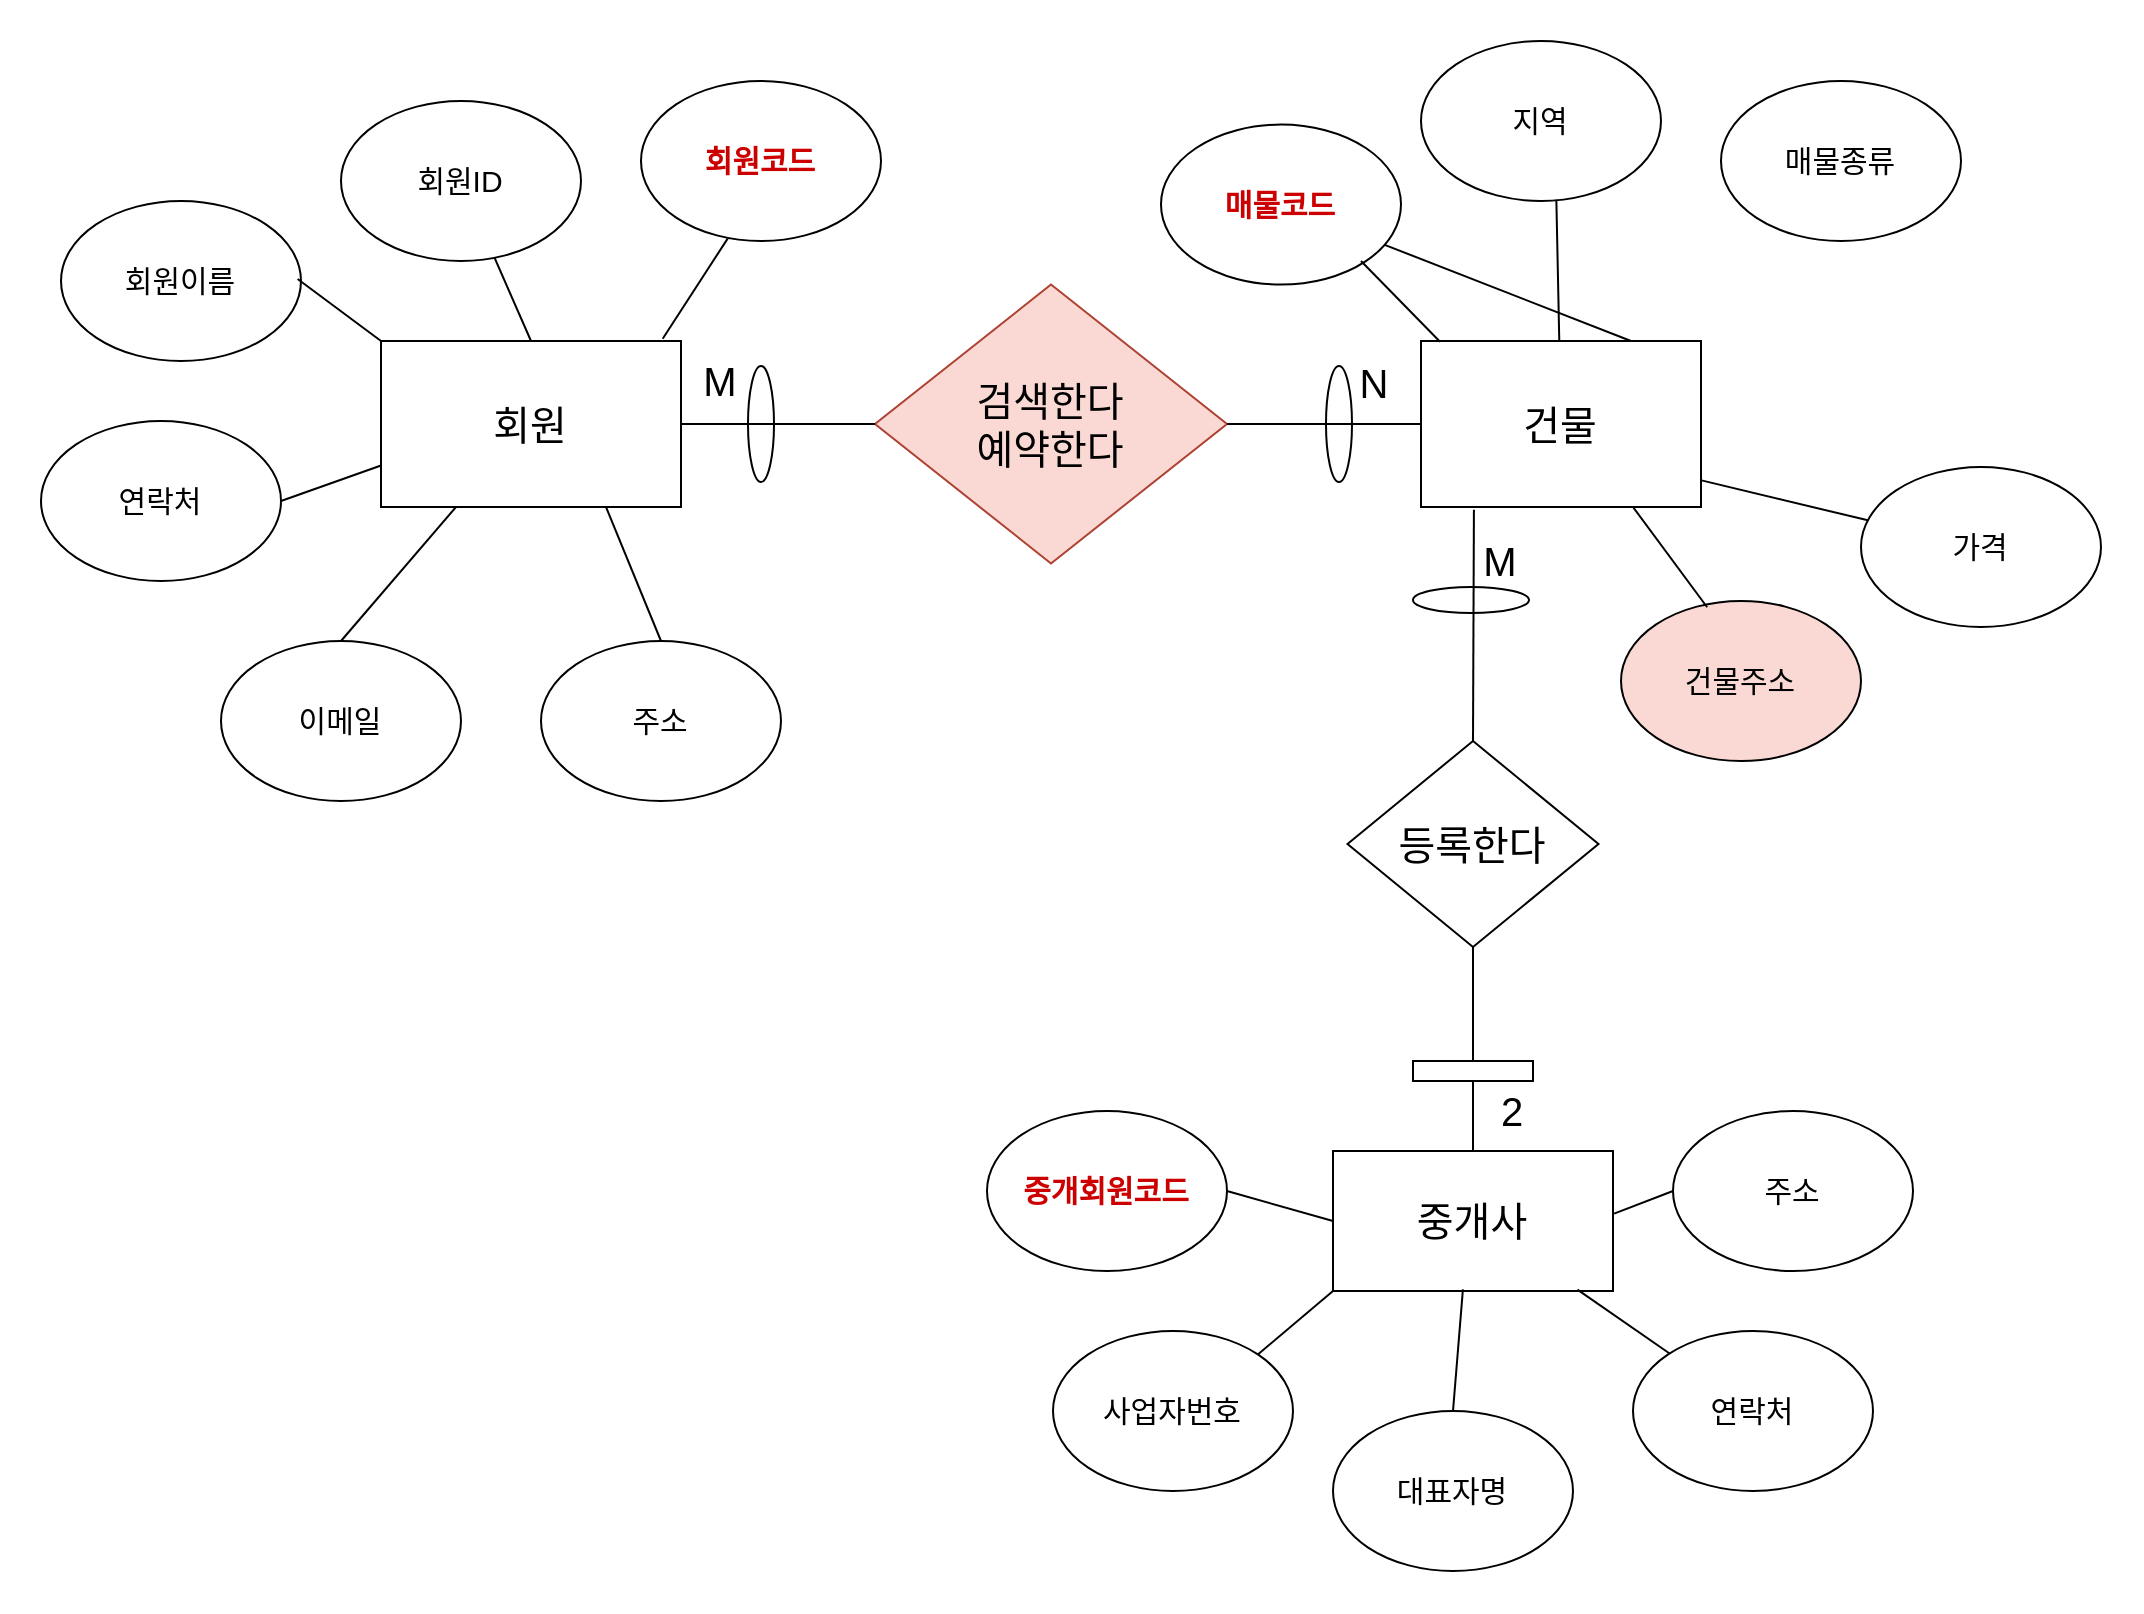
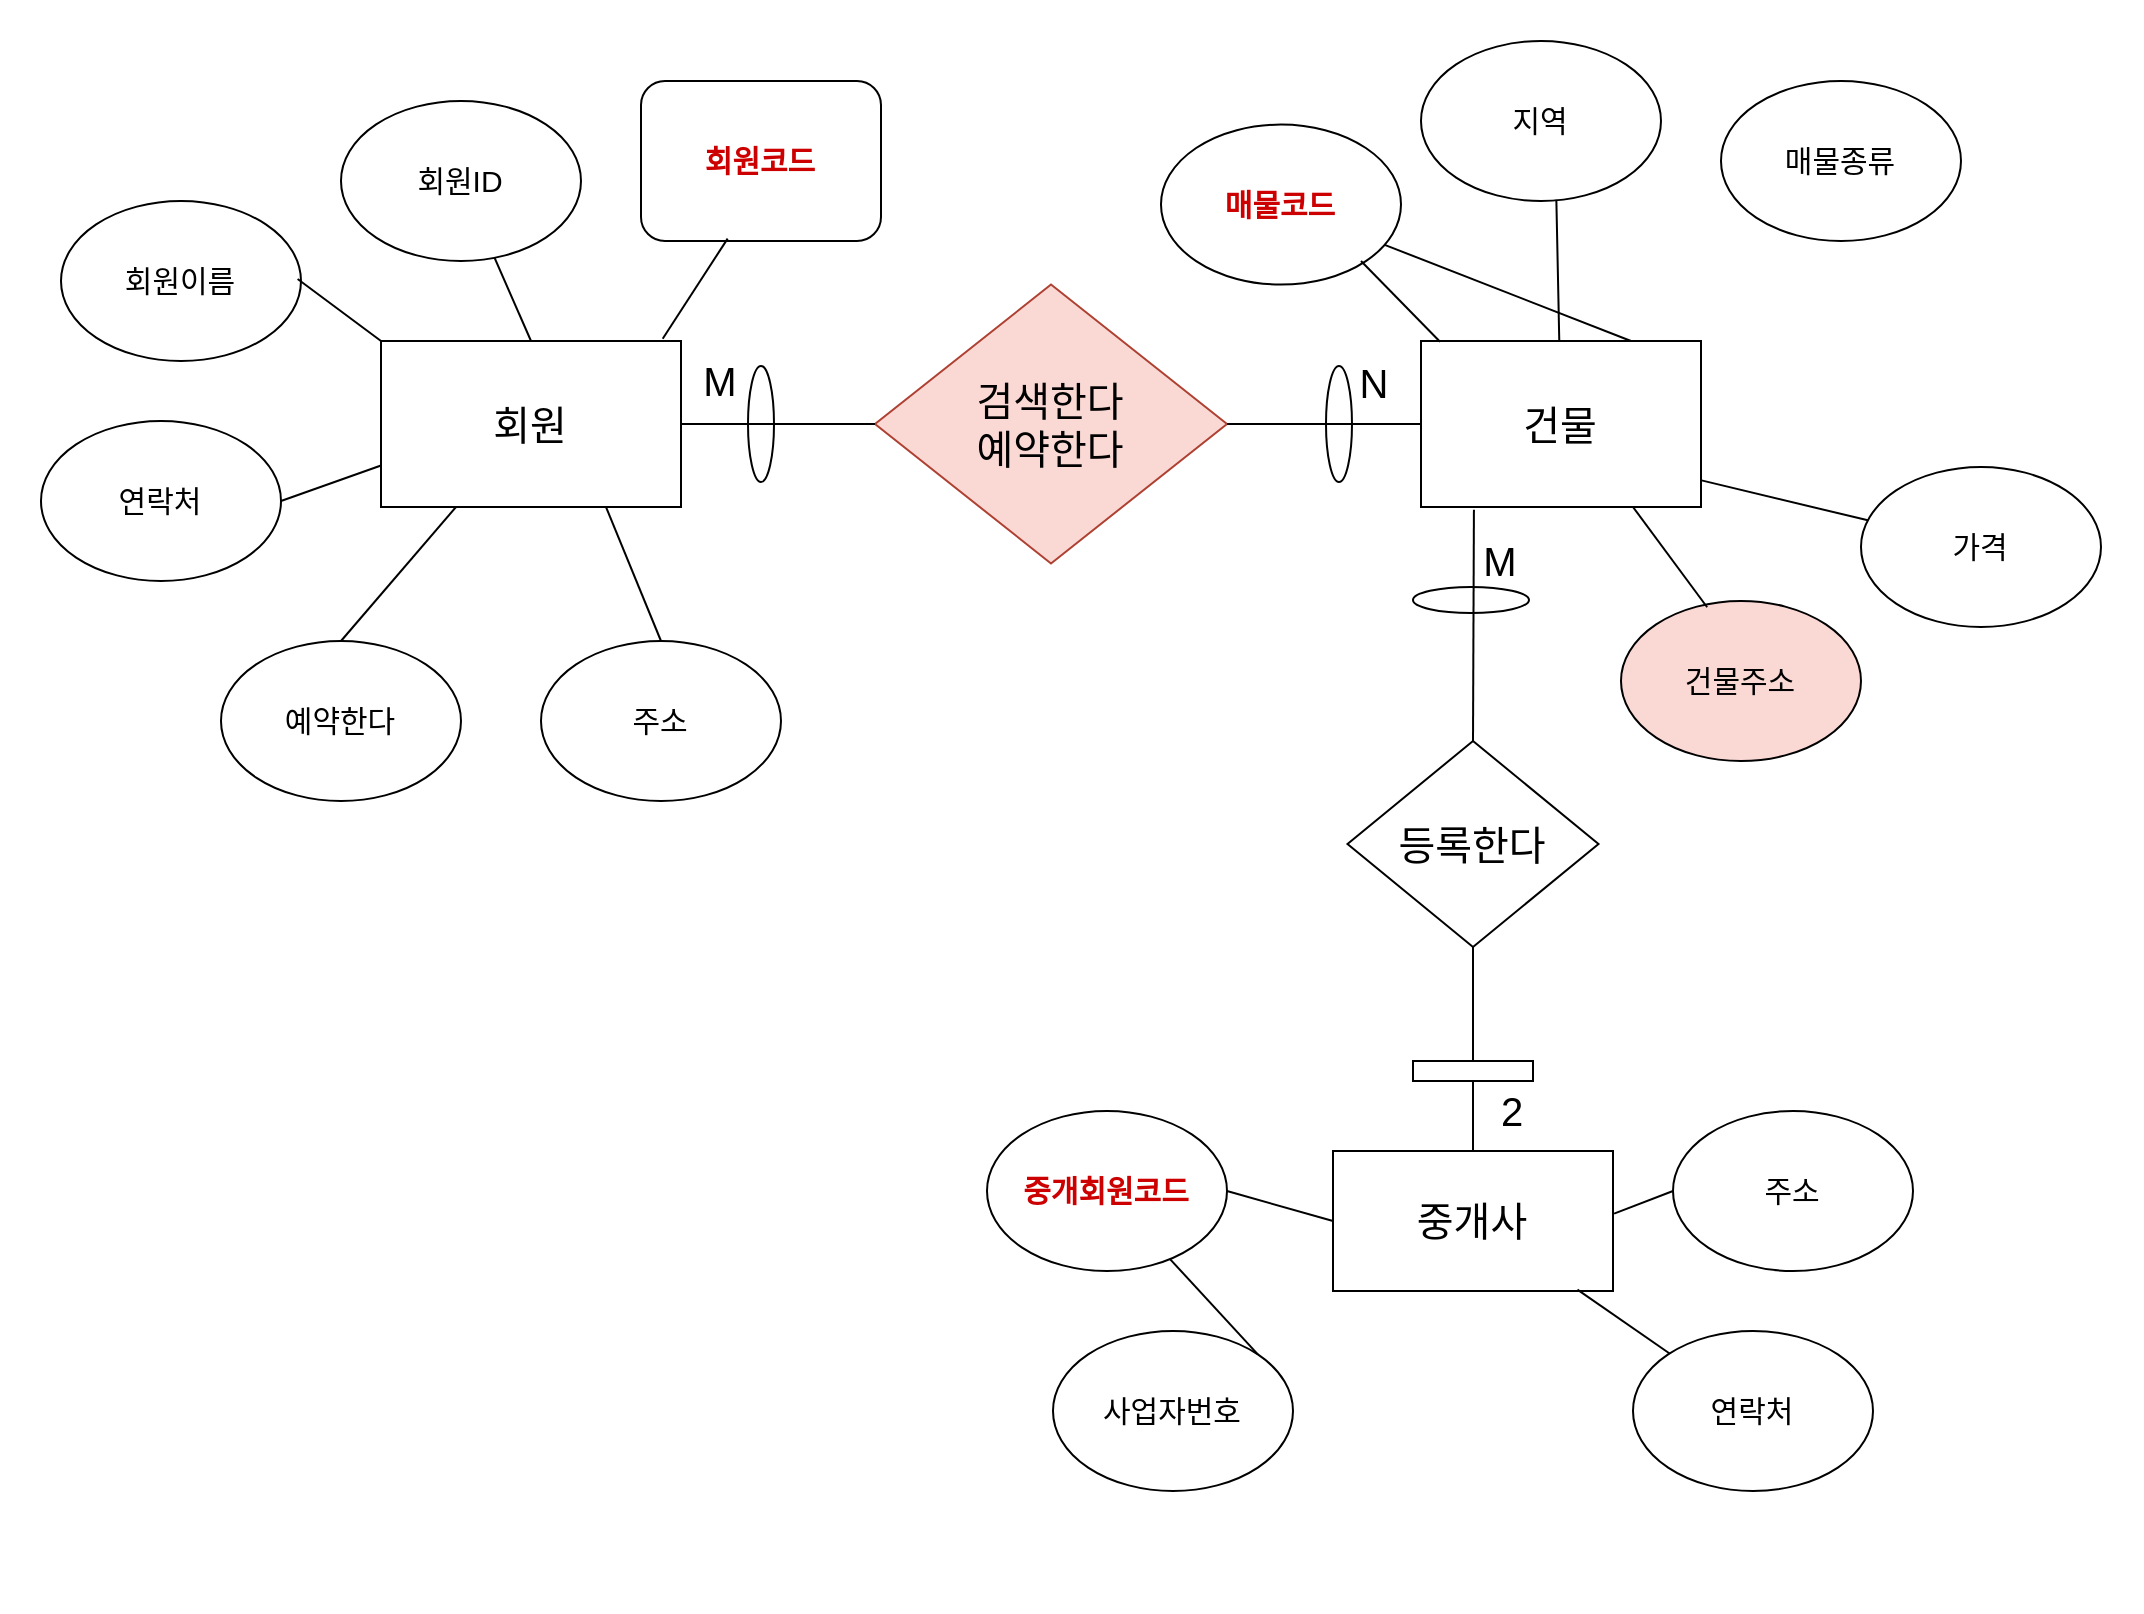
- <mxCell id="5" value="&lt;b&gt;&lt;font color=&quot;#cc0000&quot;&gt;회원코드&lt;/font&gt;&lt;/b&gt;" style="ellipse;whiteSpace=wrap;html=1;fontSize=15;" parent="1" vertex="1"><mxGeometry x="320" y="40" width="120" height="80" as="geometry" /></mxCell>
+ <mxCell id="5" value="&lt;b&gt;&lt;font color=&quot;#cc0000&quot;&gt;회원코드&lt;/font&gt;&lt;/b&gt;" style="whiteSpace=wrap;html=1;fontSize=15;rounded=1;" parent="1" vertex="1"><mxGeometry x="320" y="40" width="120" height="80" as="geometry" /></mxCell>
- <mxCell id="9" value="이메일" style="ellipse;whiteSpace=wrap;html=1;fontSize=15;" parent="1" vertex="1"><mxGeometry x="110" y="320" width="120" height="80" as="geometry" /></mxCell>
+ <mxCell id="9" value="예약한다" style="ellipse;whiteSpace=wrap;html=1;fontSize=15;" parent="1" vertex="1"><mxGeometry x="110" y="320" width="120" height="80" as="geometry" /></mxCell>
- <mxCell id="36" value="" style="endArrow=none;html=1;fontSize=15;entryX=0;entryY=1;entryDx=0;entryDy=0;exitX=1;exitY=0;exitDx=0;exitDy=0;" edge="1" parent="1" source="22" target="16"><mxGeometry width="50" height="50" relative="1" as="geometry"><mxPoint x="630.25" y="665" as="sourcePoint" /><mxPoint x="673.25" y="670" as="targetPoint" /></mxGeometry></mxCell>
+ <mxCell id="36" value="" style="endArrow=none;html=1;fontSize=15;exitX=1;exitY=0;exitDx=0;exitDy=0;" edge="1" parent="1" source="22" target="21"><mxGeometry width="50" height="50" relative="1" as="geometry"><mxPoint x="630.25" y="665" as="sourcePoint" /><mxPoint x="673.25" y="670" as="targetPoint" /></mxGeometry></mxCell>
- <mxCell id="37" value="" style="endArrow=none;html=1;fontSize=15;entryX=0.464;entryY=0.988;entryDx=0;entryDy=0;exitX=0.5;exitY=0;exitDx=0;exitDy=0;entryPerimeter=0;" edge="1" parent="1" source="23" target="16"><mxGeometry width="50" height="50" relative="1" as="geometry"><mxPoint x="698.426" y="696.716" as="sourcePoint" /><mxPoint x="736" y="665" as="targetPoint" /></mxGeometry></mxCell>
- <mxCell id="23" value="대표자명" style="ellipse;whiteSpace=wrap;html=1;fontSize=15;" parent="1" vertex="1"><mxGeometry x="666" y="705" width="120" height="80" as="geometry" /></mxCell>
